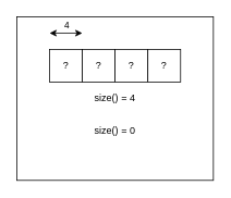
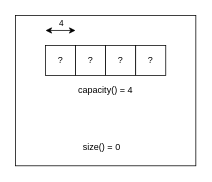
- <mxCell id="8" value="size() = 4" style="text;html=1;strokeColor=none;fillColor=none;align=center;verticalAlign=middle;whiteSpace=wrap;rounded=0;" vertex="1" parent="1"><mxGeometry x="60" y="100" width="160" height="40" as="geometry" /></mxCell>
+ <mxCell id="8" value="capacity() = 4" style="text;html=1;strokeColor=none;fillColor=none;align=center;verticalAlign=middle;whiteSpace=wrap;rounded=0;" vertex="1" parent="1"><mxGeometry x="60" y="100" width="160" height="40" as="geometry" /></mxCell>
- <mxCell id="7" value="size() = 0" style="text;html=1;strokeColor=none;fillColor=none;align=center;verticalAlign=middle;whiteSpace=wrap;rounded=0;" vertex="1" parent="1"><mxGeometry x="60" y="140" width="160" height="40" as="geometry" /></mxCell>
+ <mxCell id="7" value="size() = 0" style="text;html=1;strokeColor=none;fillColor=none;align=center;verticalAlign=middle;whiteSpace=wrap;rounded=0;" vertex="1" parent="1"><mxGeometry x="55" y="175" width="160" height="40" as="geometry" /></mxCell>
